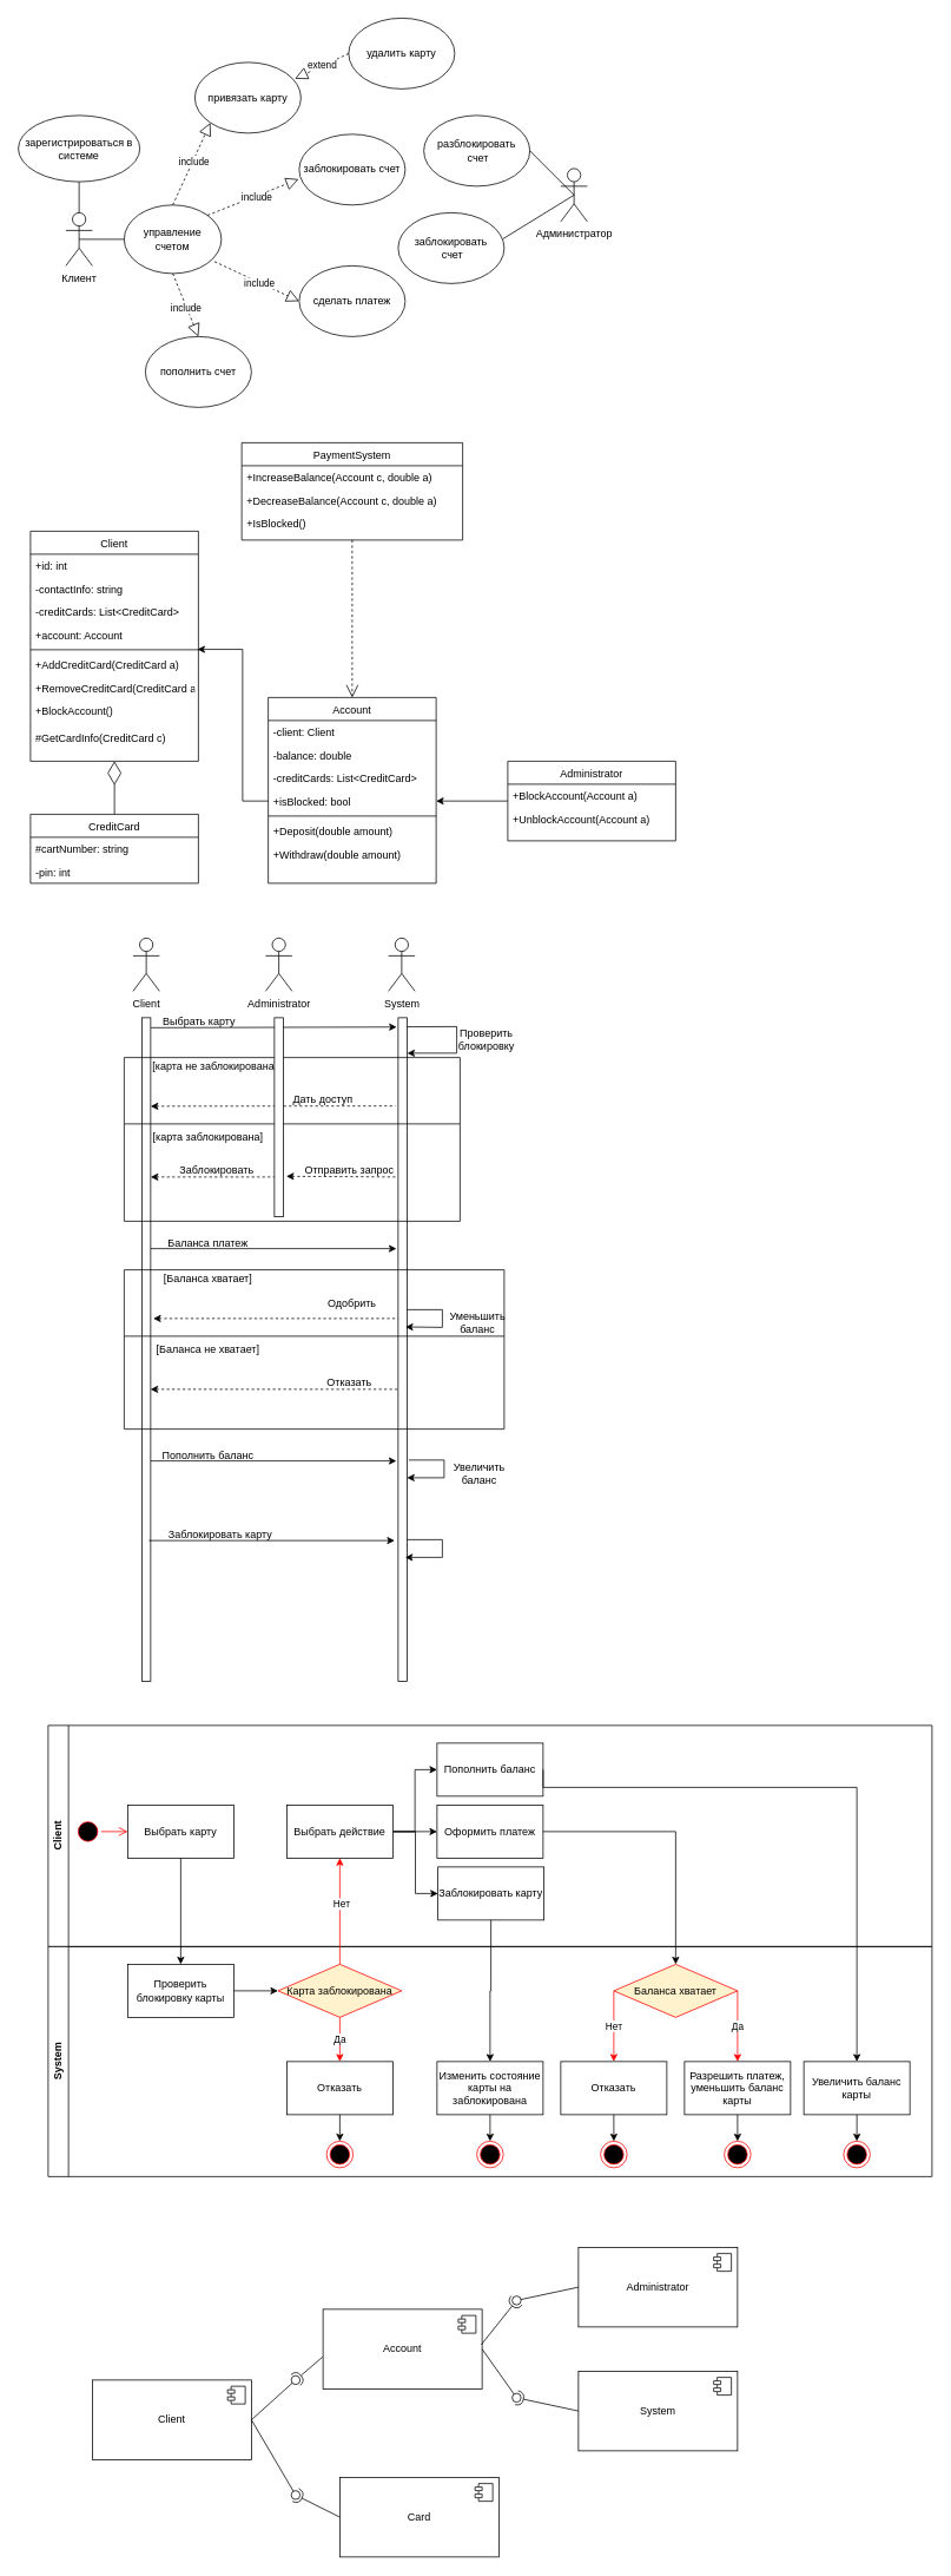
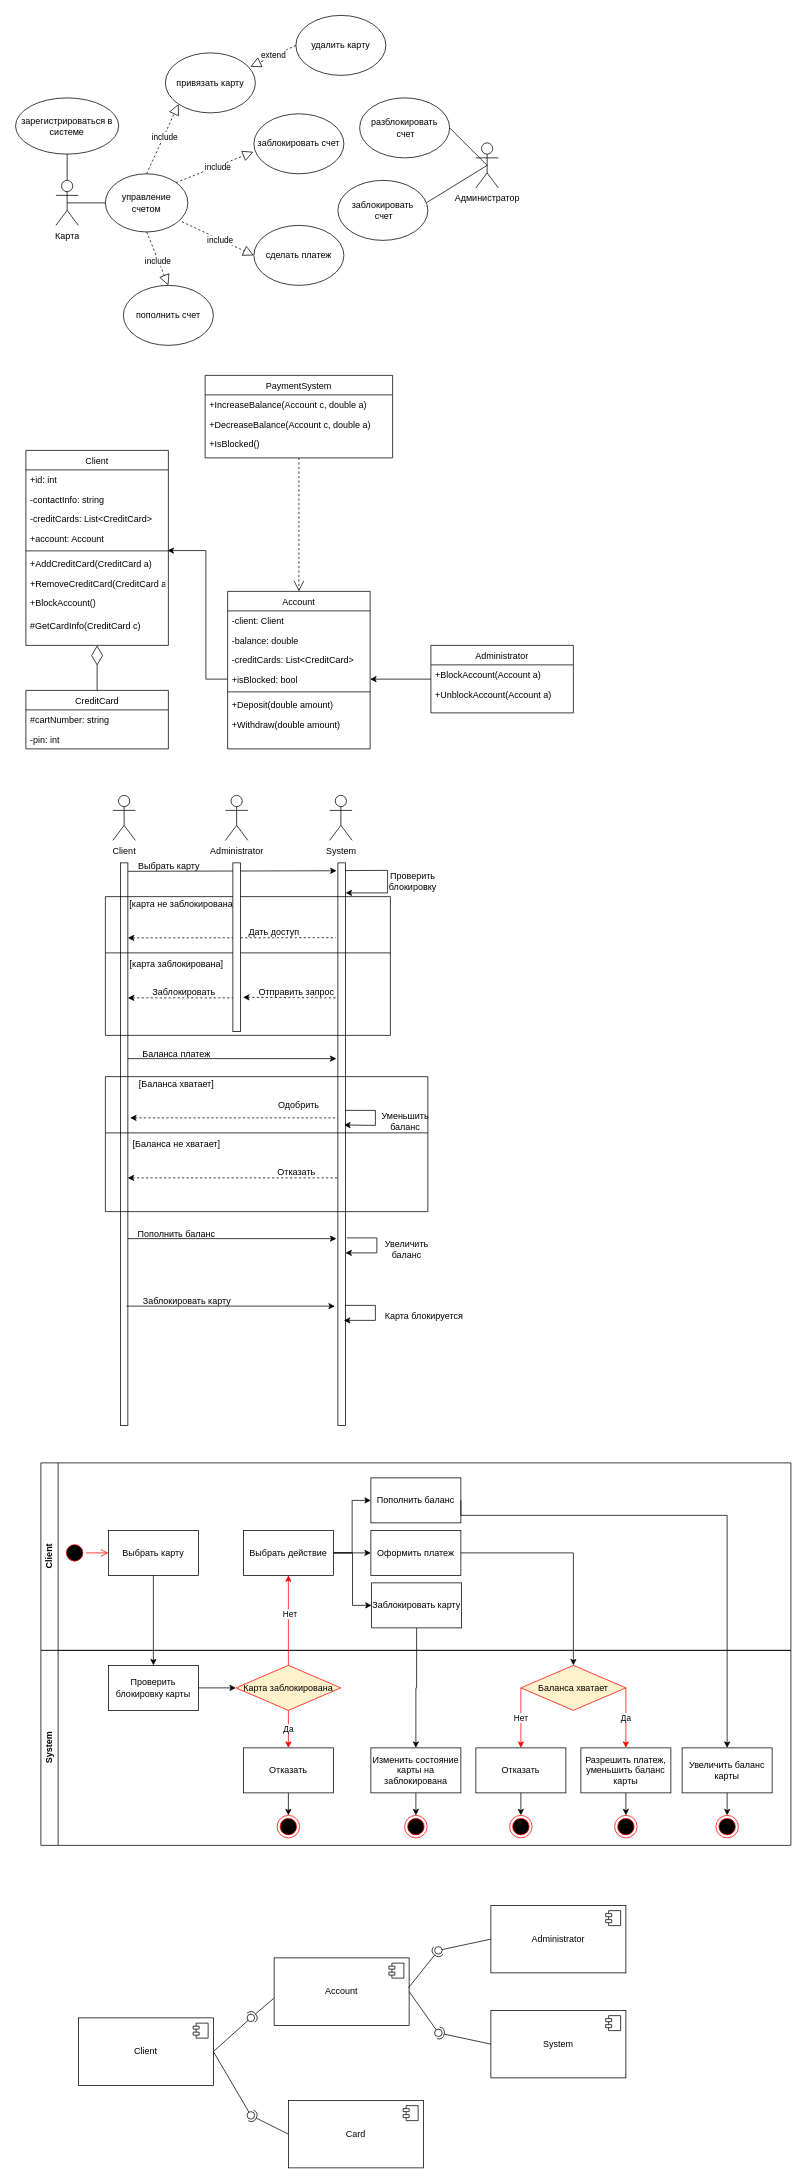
- <mxCell id="2" value="Клиент" style="shape=umlActor;verticalLabelPosition=bottom;verticalAlign=top;html=1;outlineConnect=0;" parent="1" vertex="1"><mxGeometry x="74" y="240" width="30" height="60" as="geometry" /></mxCell>
+ <mxCell id="2" value="Карта" style="shape=umlActor;verticalLabelPosition=bottom;verticalAlign=top;html=1;outlineConnect=0;" parent="1" vertex="1"><mxGeometry x="74" y="240" width="30" height="60" as="geometry" /></mxCell>
+ <mxCell id="88" value="Карта блокируется" style="text;html=1;strokeColor=none;fillColor=none;align=center;verticalAlign=middle;whiteSpace=wrap;rounded=0;" parent="1" vertex="1"><mxGeometry x="510" y="1740" width="110" height="30" as="geometry" /></mxCell>
